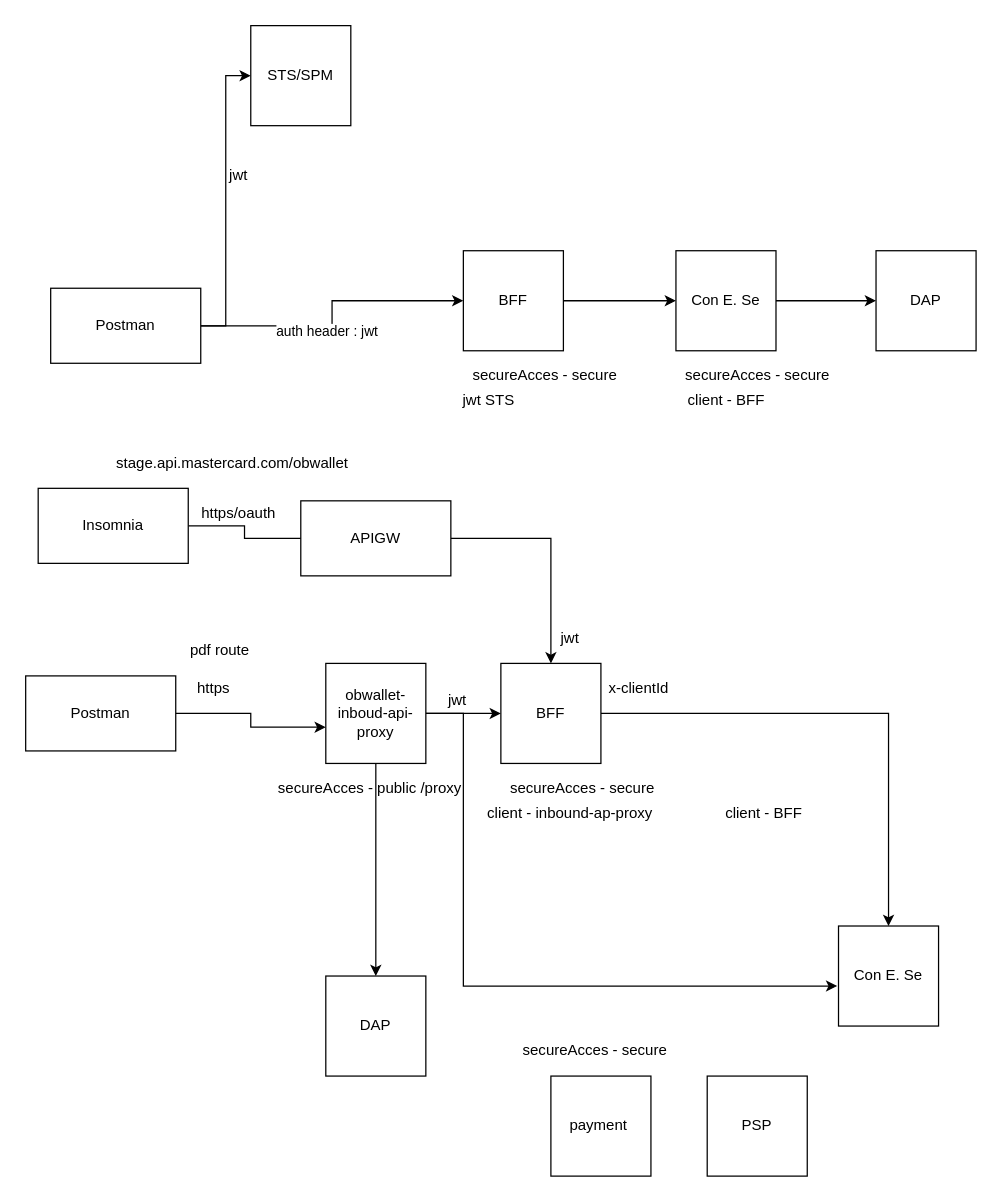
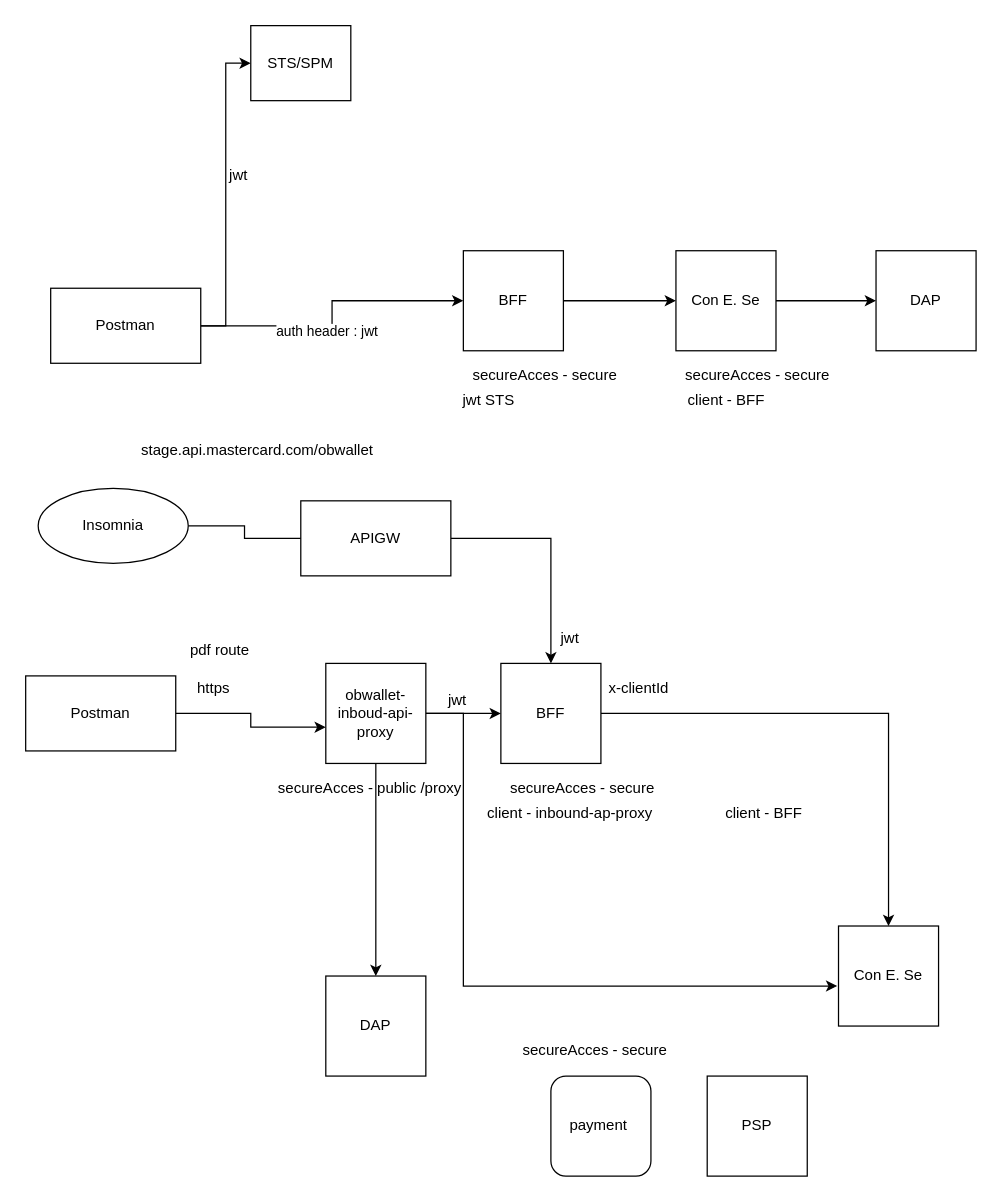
- <mxCell id="10" value="STS/SPM" style="whiteSpace=wrap;html=1;aspect=fixed;" vertex="1" parent="1"><mxGeometry x="200" y="20" width="80" height="80" as="geometry" /></mxCell>
+ <mxCell id="10" value="STS/SPM" style="whiteSpace=wrap;html=1;aspect=fixed;" vertex="1" parent="1"><mxGeometry x="200" y="20" width="80" height="60" as="geometry" /></mxCell>
- <mxCell id="35" value="stage.api.mastercard.com/obwallet" style="text;html=1;align=center;verticalAlign=middle;resizable=0;points=[];autosize=1;strokeColor=none;" vertex="1" parent="1"><mxGeometry x="85" y="360" width="200" height="20" as="geometry" /></mxCell>
+ <mxCell id="35" value="stage.api.mastercard.com/obwallet" style="text;html=1;align=center;verticalAlign=middle;resizable=0;points=[];autosize=1;strokeColor=none;" vertex="1" parent="1"><mxGeometry x="105" y="350" width="200" height="20" as="geometry" /></mxCell>
- <mxCell id="38" value="https/oauth" style="text;html=1;align=center;verticalAlign=middle;resizable=0;points=[];autosize=1;strokeColor=none;" vertex="1" parent="1"><mxGeometry x="150" y="400" width="80" height="20" as="geometry" /></mxCell>
- <mxCell id="37" value="Insomnia" style="rounded=0;whiteSpace=wrap;html=1;" vertex="1" parent="1"><mxGeometry x="30" y="390" width="120" height="60" as="geometry" /></mxCell>
+ <mxCell id="37" value="Insomnia" style="ellipse;whiteSpace=wrap;html=1;" vertex="1" parent="1"><mxGeometry x="30" y="390" width="120" height="60" as="geometry" /></mxCell>
- <mxCell id="43" value="payment&amp;nbsp;" style="whiteSpace=wrap;html=1;aspect=fixed;" vertex="1" parent="1"><mxGeometry x="440" y="860" width="80" height="80" as="geometry" /></mxCell>
+ <mxCell id="43" value="payment&amp;nbsp;" style="whiteSpace=wrap;html=1;aspect=fixed;rounded=1;" vertex="1" parent="1"><mxGeometry x="440" y="860" width="80" height="80" as="geometry" /></mxCell>
